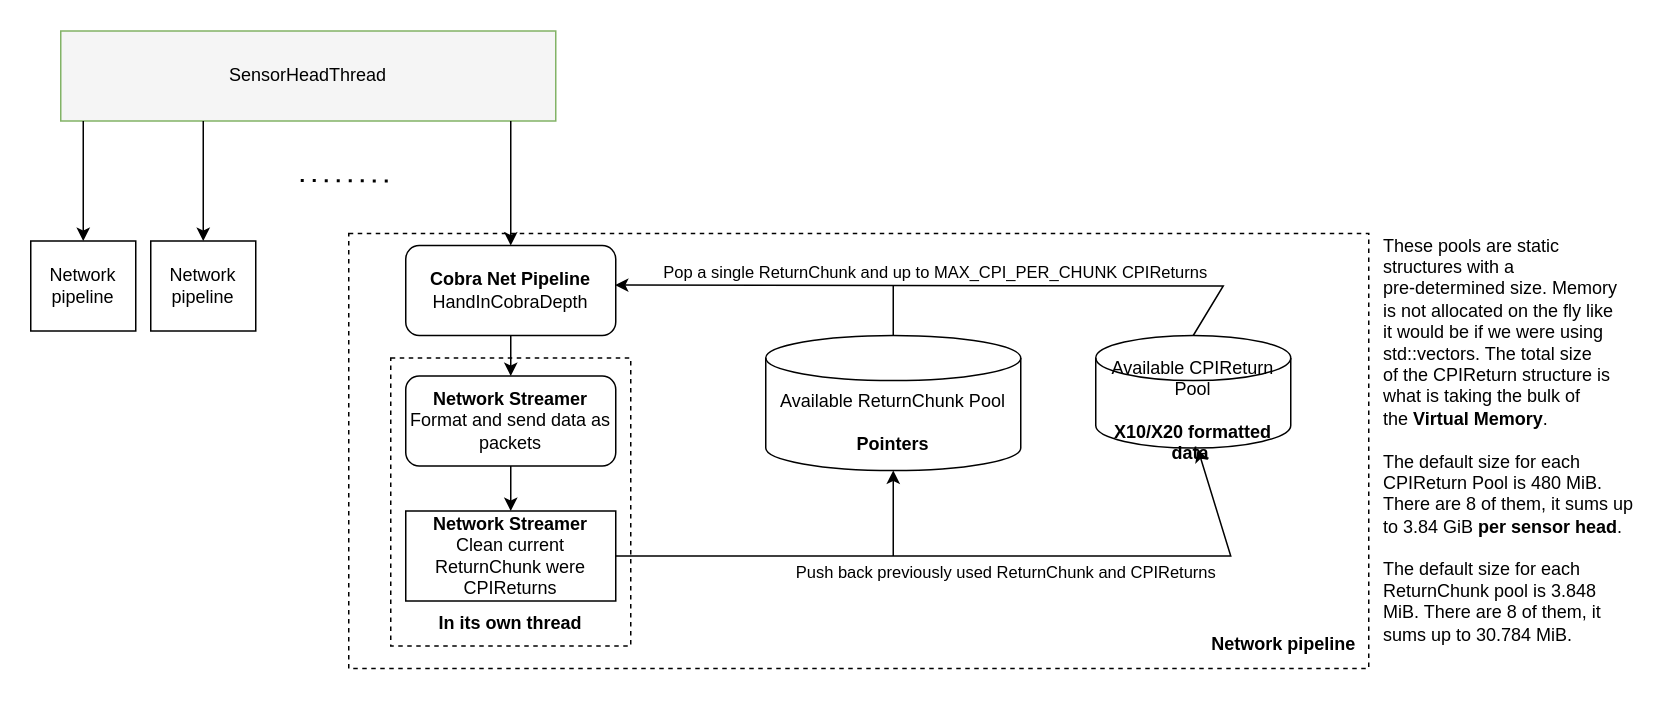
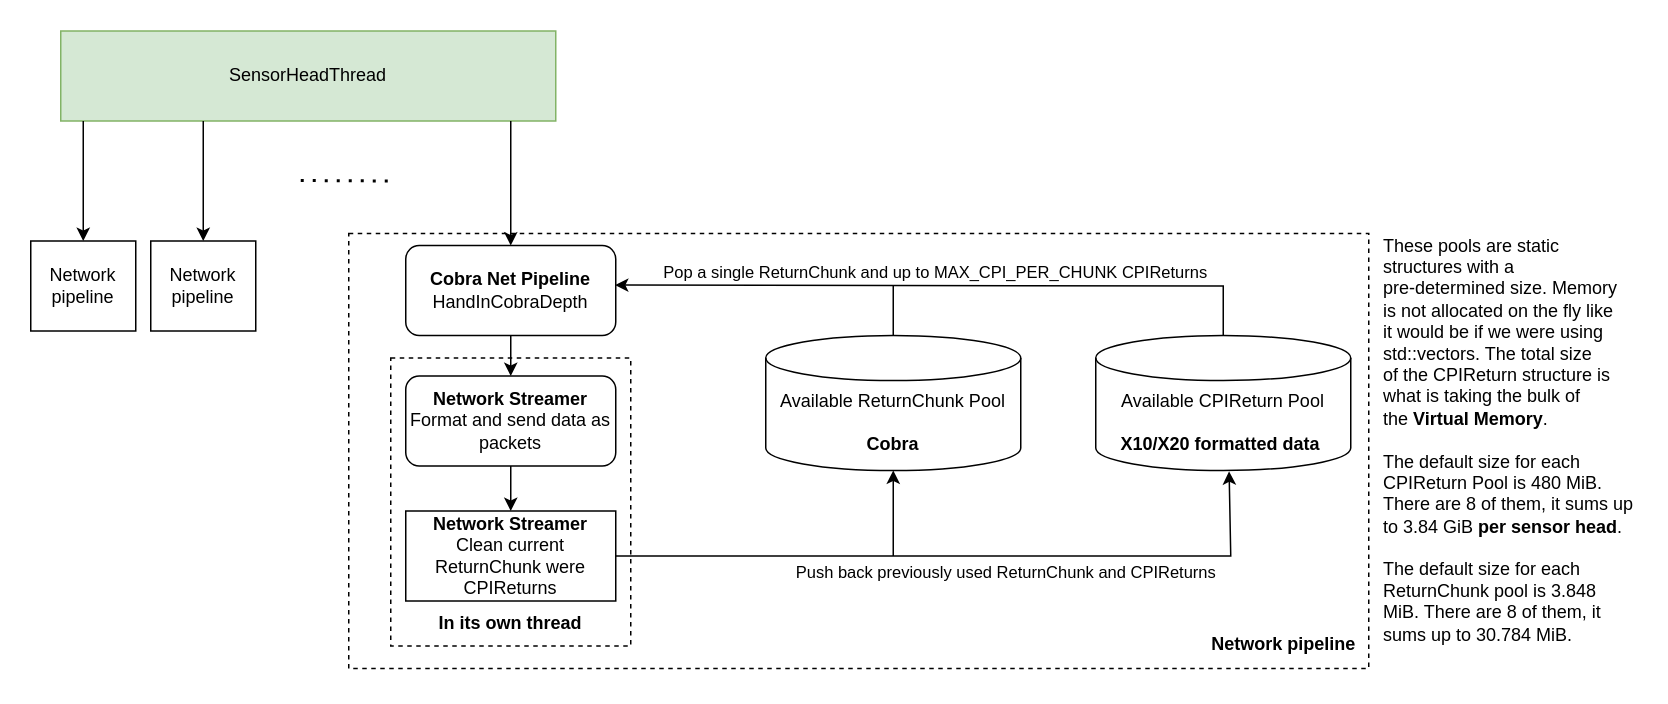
- <mxCell id="5" value="SensorHeadThread" style="rounded=0;whiteSpace=wrap;html=1;fillColor=#f5f5f5;strokeColor=#82b366;" parent="1" vertex="1"><mxGeometry x="40" y="20" width="330" height="60" as="geometry" /></mxCell>
+ <mxCell id="5" value="SensorHeadThread" style="rounded=0;whiteSpace=wrap;html=1;fillColor=#d5e8d4;strokeColor=#82b366;" parent="1" vertex="1"><mxGeometry x="40" y="20" width="330" height="60" as="geometry" /></mxCell>
- <mxCell id="4" value="Available CPIReturn Pool&lt;br&gt;&lt;br&gt;&lt;b&gt;X10/X20 formatted data&lt;/b&gt;&amp;nbsp;" style="shape=cylinder3;whiteSpace=wrap;html=1;boundedLbl=1;backgroundOutline=1;size=15;" parent="1" vertex="1"><mxGeometry x="730" y="223" width="130" height="75" as="geometry" /></mxCell>
+ <mxCell id="4" value="Available CPIReturn Pool&lt;br&gt;&lt;br&gt;&lt;b&gt;X10/X20 formatted data&lt;/b&gt;&amp;nbsp;" style="shape=cylinder3;whiteSpace=wrap;html=1;boundedLbl=1;backgroundOutline=1;size=15;" parent="1" vertex="1"><mxGeometry x="730" y="223" width="170" height="90" as="geometry" /></mxCell>
- <mxCell id="3" value="Available ReturnChunk Pool&lt;br&gt;&lt;br&gt;&lt;b&gt;Pointers&lt;/b&gt;" style="shape=cylinder3;whiteSpace=wrap;html=1;boundedLbl=1;backgroundOutline=1;size=15;" parent="1" vertex="1"><mxGeometry x="510" y="223" width="170" height="90" as="geometry" /></mxCell>
+ <mxCell id="3" value="Available ReturnChunk Pool&lt;br&gt;&lt;br&gt;&lt;b&gt;Cobra&lt;/b&gt;" style="shape=cylinder3;whiteSpace=wrap;html=1;boundedLbl=1;backgroundOutline=1;size=15;" parent="1" vertex="1"><mxGeometry x="510" y="223" width="170" height="90" as="geometry" /></mxCell>
